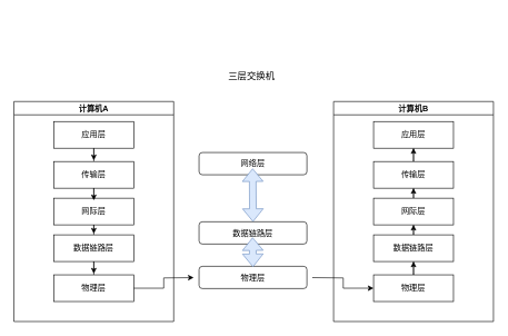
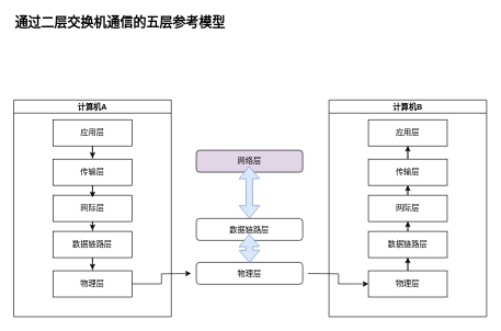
+ <mxCell id="3" value="通过二层交换机通信的五层参考模型" style="text;html=1;resizable=1;points=[];autosize=0;align=left;verticalAlign=top;spacingTop=-4;fontSize=20;fontStyle=1" parent="1" vertex="1"><mxGeometry x="20" y="20" width="580" height="30" as="geometry" /></mxCell>
- <mxCell id="4" value="三层交换机" style="text;html=1;resizable=1;points=[];autosize=0;align=left;verticalAlign=middle;spacingTop=-4;fontSize=14;fontStyle=0" parent="1" vertex="1"><mxGeometry x="340" y="100" width="55" height="30" as="geometry" /></mxCell>
- <mxCell id="39" value="网络层" style="rounded=1;whiteSpace=wrap;html=1;" vertex="1" parent="35"><mxGeometry y="83.5" width="162" height="33.4" as="geometry" /></mxCell>
+ <mxCell id="39" value="网络层" style="rounded=1;whiteSpace=wrap;html=1;fillColor=#e1d5e7;" vertex="1" parent="35"><mxGeometry y="83.5" width="162" height="33.4" as="geometry" /></mxCell>
